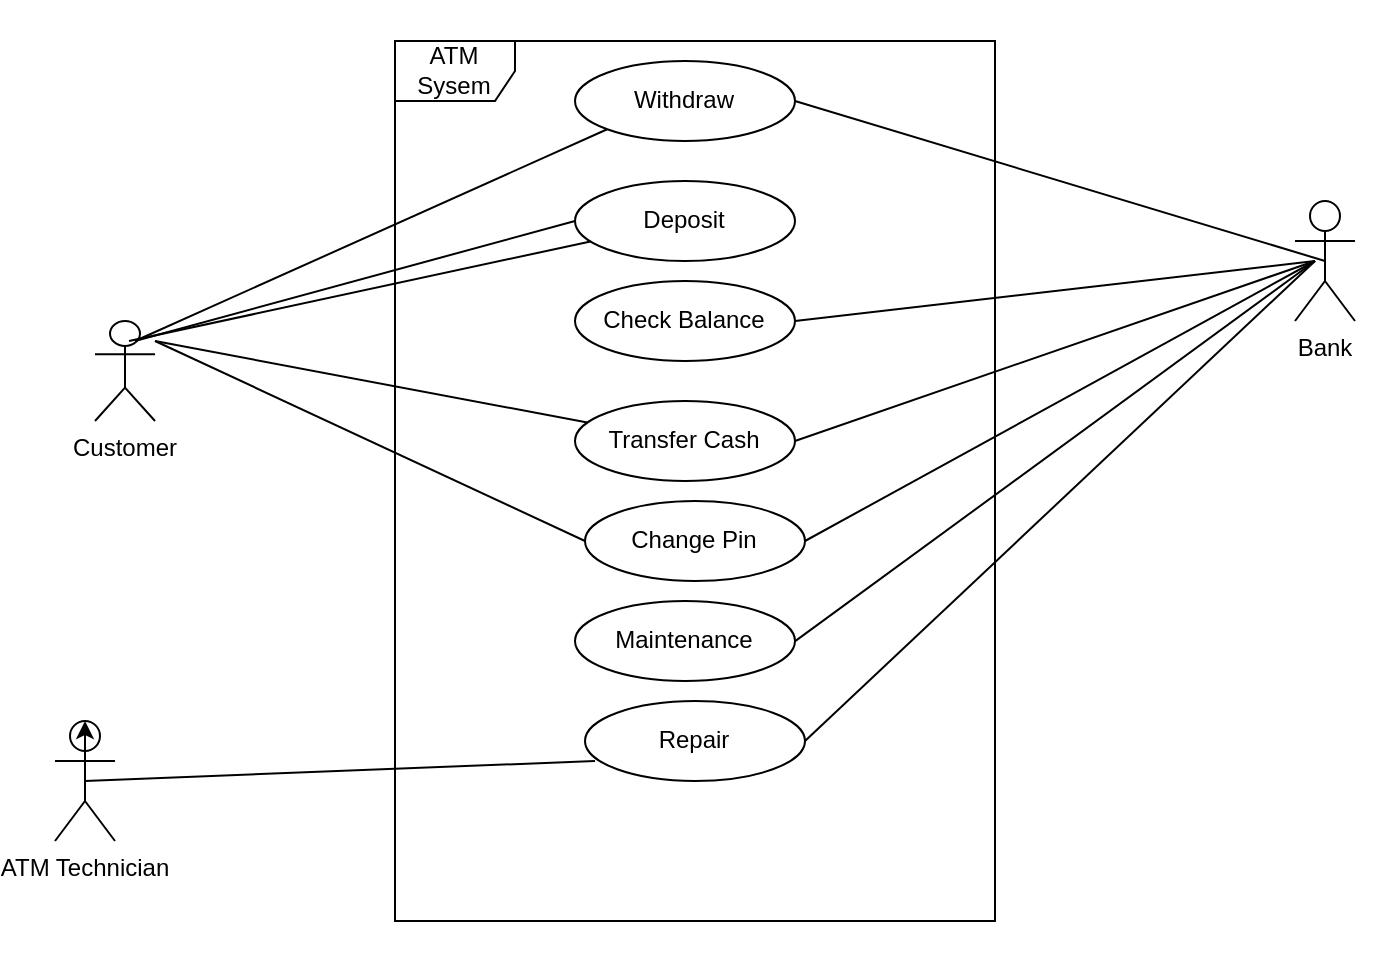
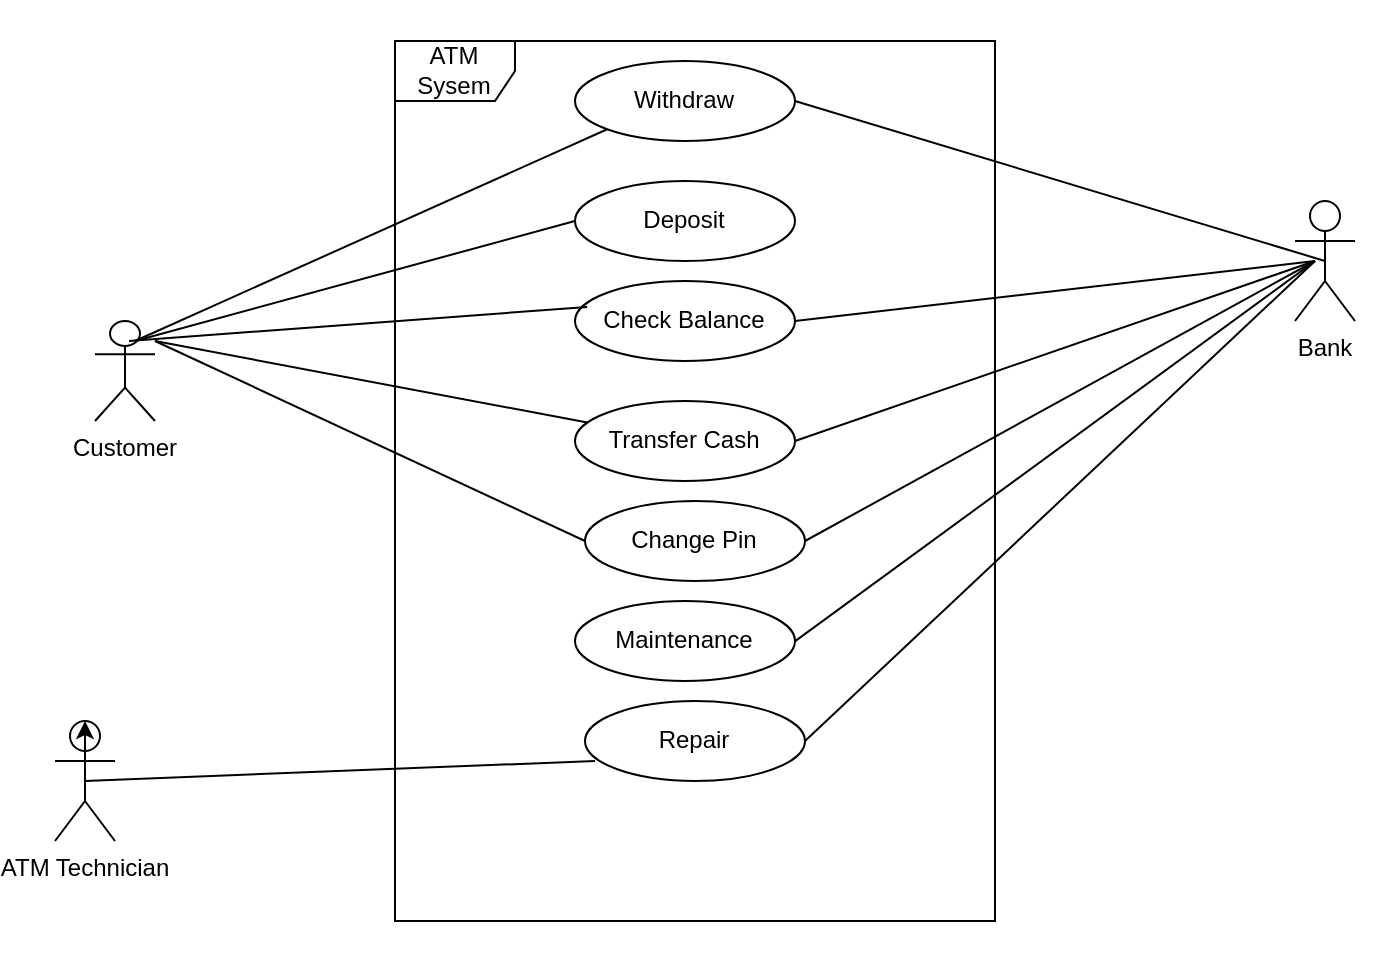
- <mxCell id="16" value="" style="endArrow=none;html=1;rounded=0;exitX=0.567;exitY=0.2;exitDx=0;exitDy=0;exitPerimeter=0;" edge="1" parent="1" source="2" target="7"><mxGeometry width="50" height="50" relative="1" as="geometry"><mxPoint x="70" y="170" as="sourcePoint" /><mxPoint x="160" y="150" as="targetPoint" /></mxGeometry></mxCell>
+ <mxCell id="16" value="" style="endArrow=none;html=1;rounded=0;entryX=0.055;entryY=0.325;entryDx=0;entryDy=0;entryPerimeter=0;exitX=0.567;exitY=0.2;exitDx=0;exitDy=0;exitPerimeter=0;" edge="1" parent="1" source="2" target="8"><mxGeometry width="50" height="50" relative="1" as="geometry"><mxPoint x="70" y="170" as="sourcePoint" /><mxPoint x="160" y="150" as="targetPoint" /></mxGeometry></mxCell>
